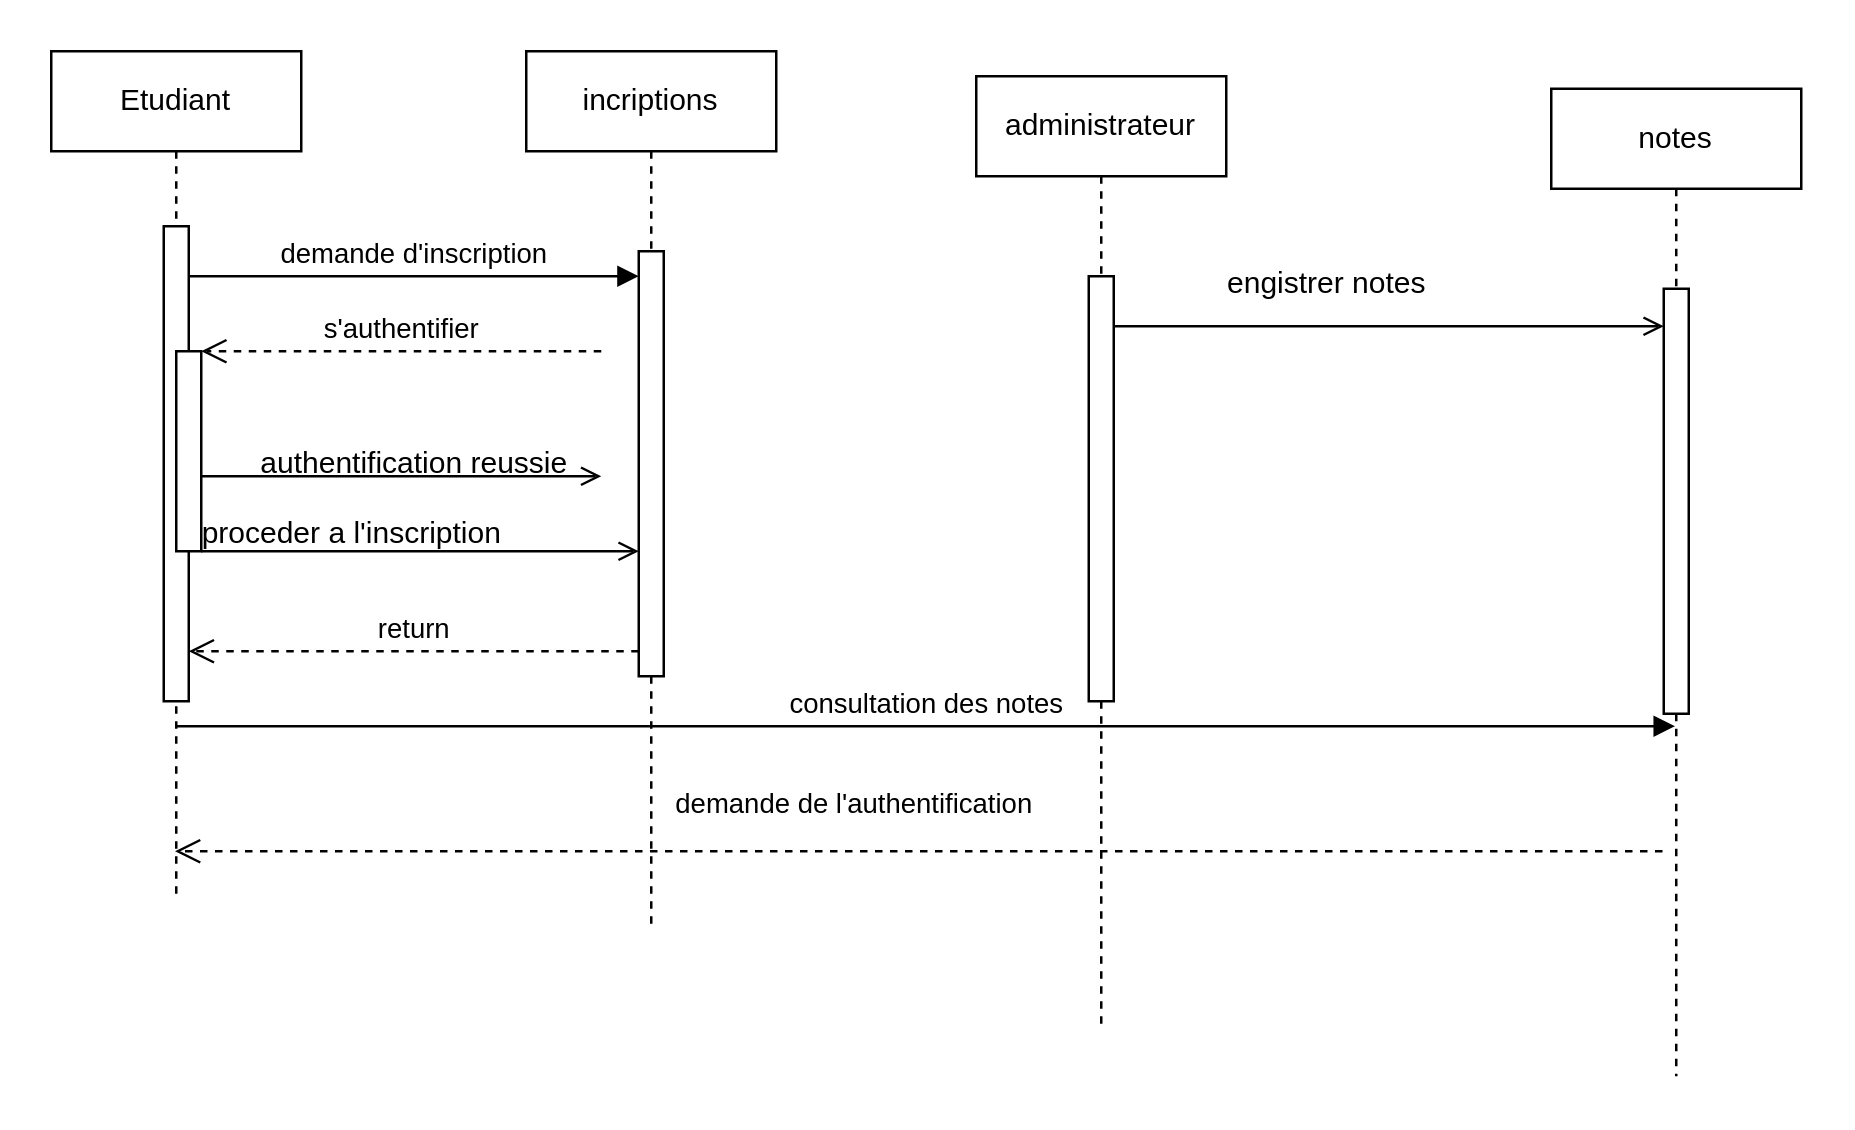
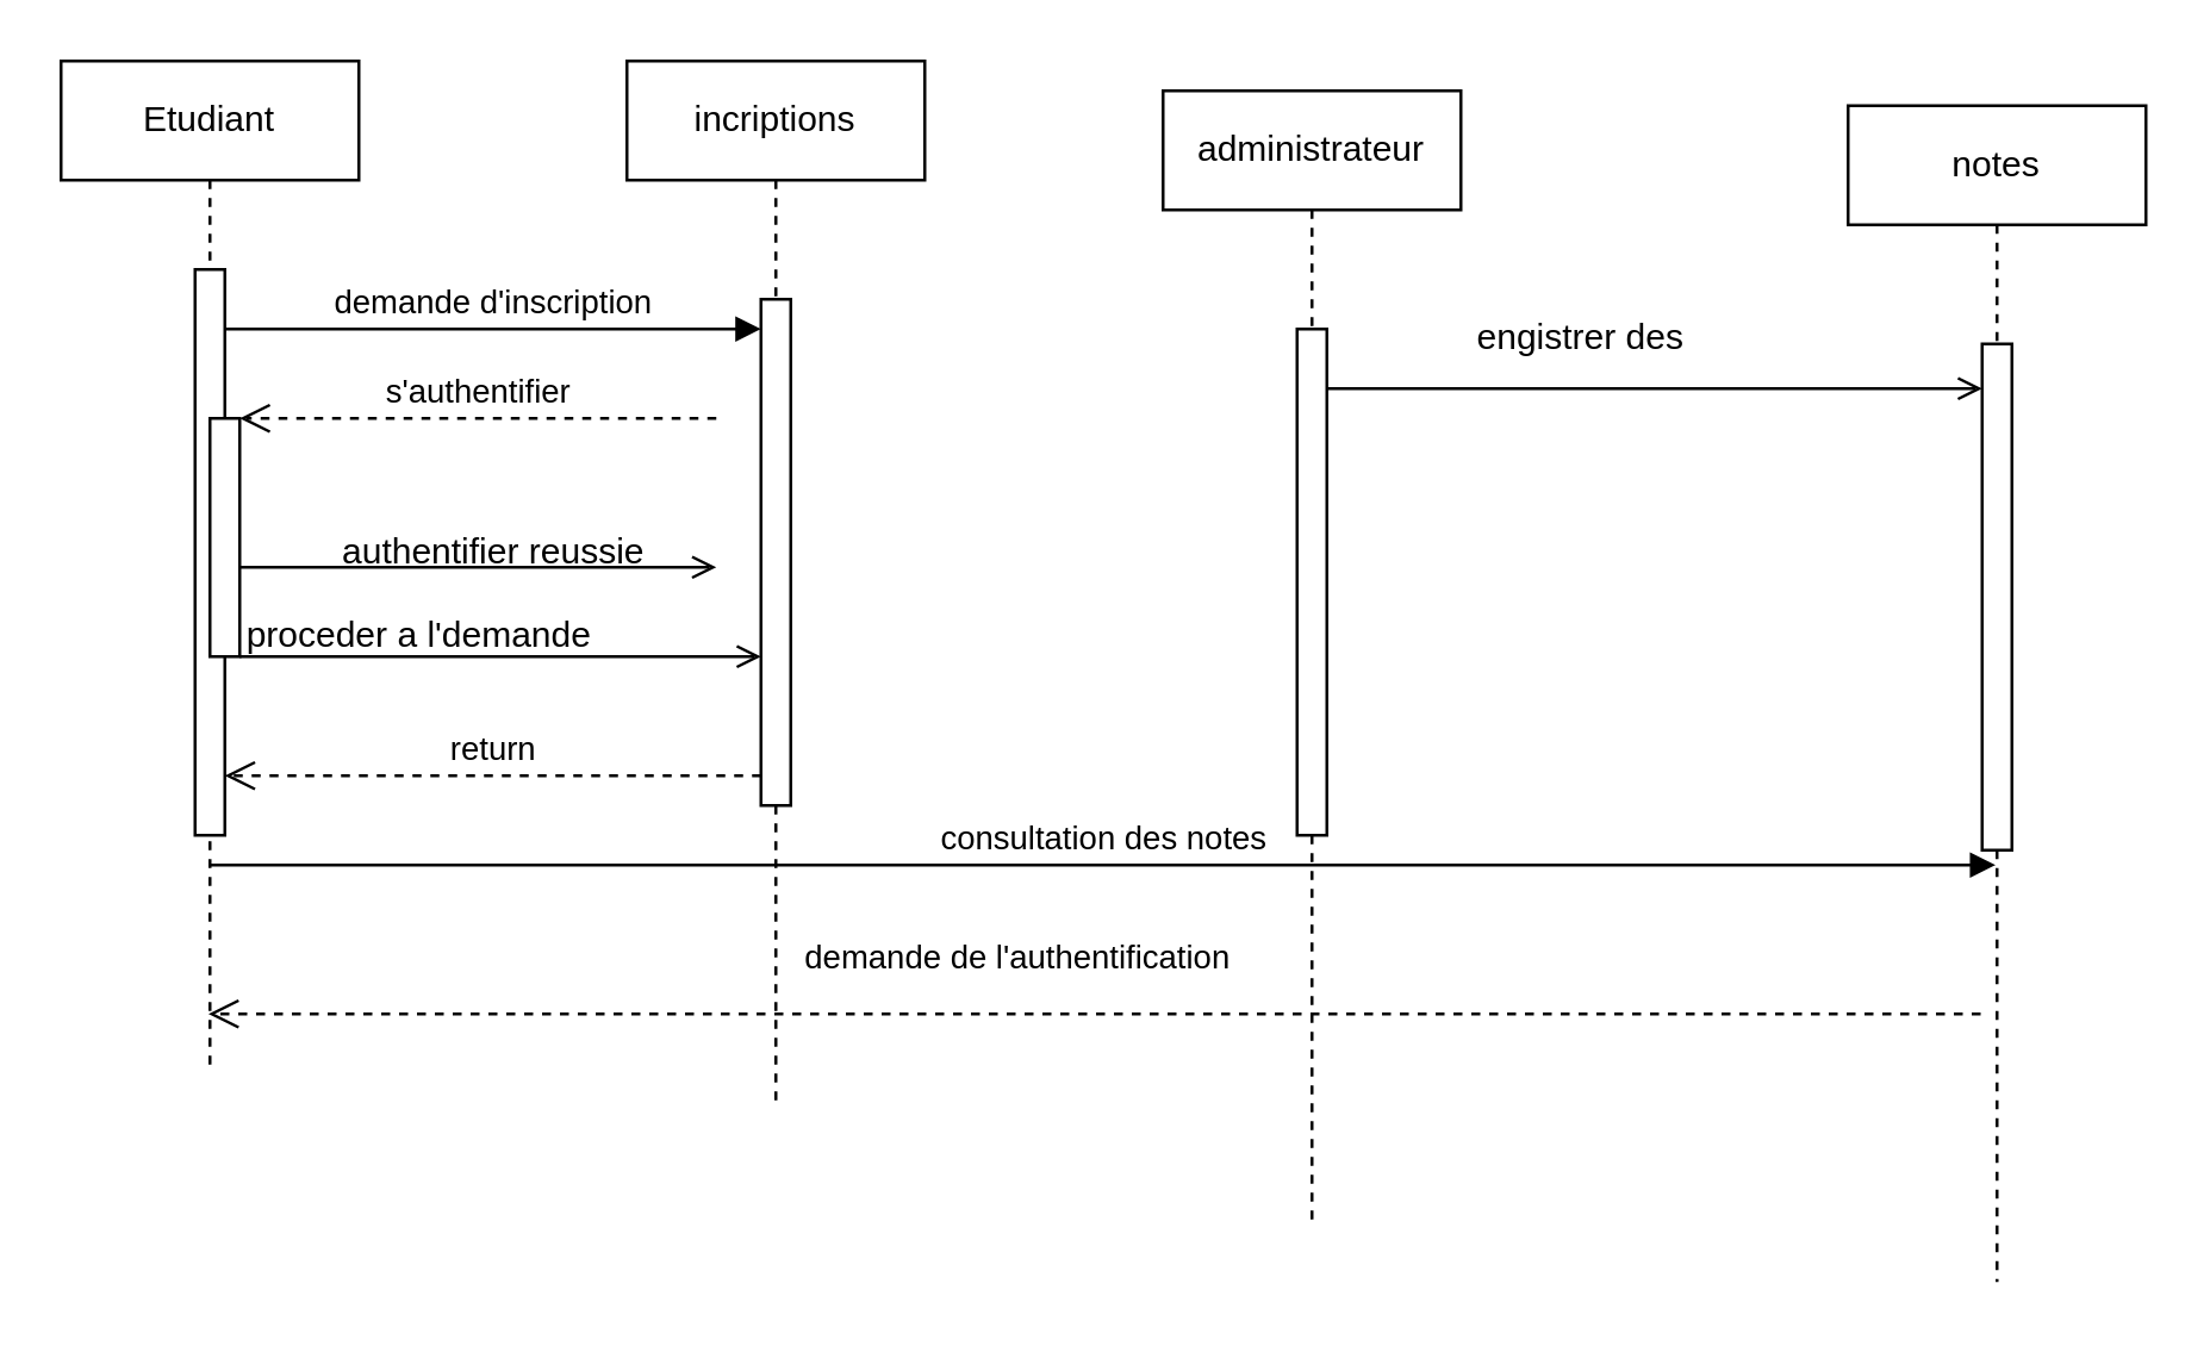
- <mxCell id="19" value="engistrer notes" style="text;html=1;align=center;verticalAlign=middle;resizable=0;points=[];autosize=1;strokeColor=none;fillColor=none;" parent="1" vertex="1"><mxGeometry x="480" y="98" width="100" height="30" as="geometry" /></mxCell>
+ <mxCell id="19" value="engistrer des" style="text;html=1;align=center;verticalAlign=middle;resizable=0;points=[];autosize=1;strokeColor=none;fillColor=none;" parent="1" vertex="1"><mxGeometry x="480" y="98" width="100" height="30" as="geometry" /></mxCell>
- <mxCell id="11" value="authentification reussie" style="text;html=1;align=center;verticalAlign=middle;resizable=0;points=[];autosize=1;strokeColor=none;fillColor=none;" parent="1" vertex="1"><mxGeometry x="90" y="170" width="150" height="30" as="geometry" /></mxCell>
+ <mxCell id="11" value="authentifier reussie" style="text;html=1;align=center;verticalAlign=middle;resizable=0;points=[];autosize=1;strokeColor=none;fillColor=none;" parent="1" vertex="1"><mxGeometry x="90" y="170" width="150" height="30" as="geometry" /></mxCell>
- <mxCell id="13" value="proceder a l'inscription" style="text;html=1;align=center;verticalAlign=middle;resizable=0;points=[];autosize=1;strokeColor=none;fillColor=none;" parent="1" vertex="1"><mxGeometry x="70" y="198" width="140" height="30" as="geometry" /></mxCell>
+ <mxCell id="13" value="proceder a l'demande" style="text;html=1;align=center;verticalAlign=middle;resizable=0;points=[];autosize=1;strokeColor=none;fillColor=none;" parent="1" vertex="1"><mxGeometry x="70" y="198" width="140" height="30" as="geometry" /></mxCell>
